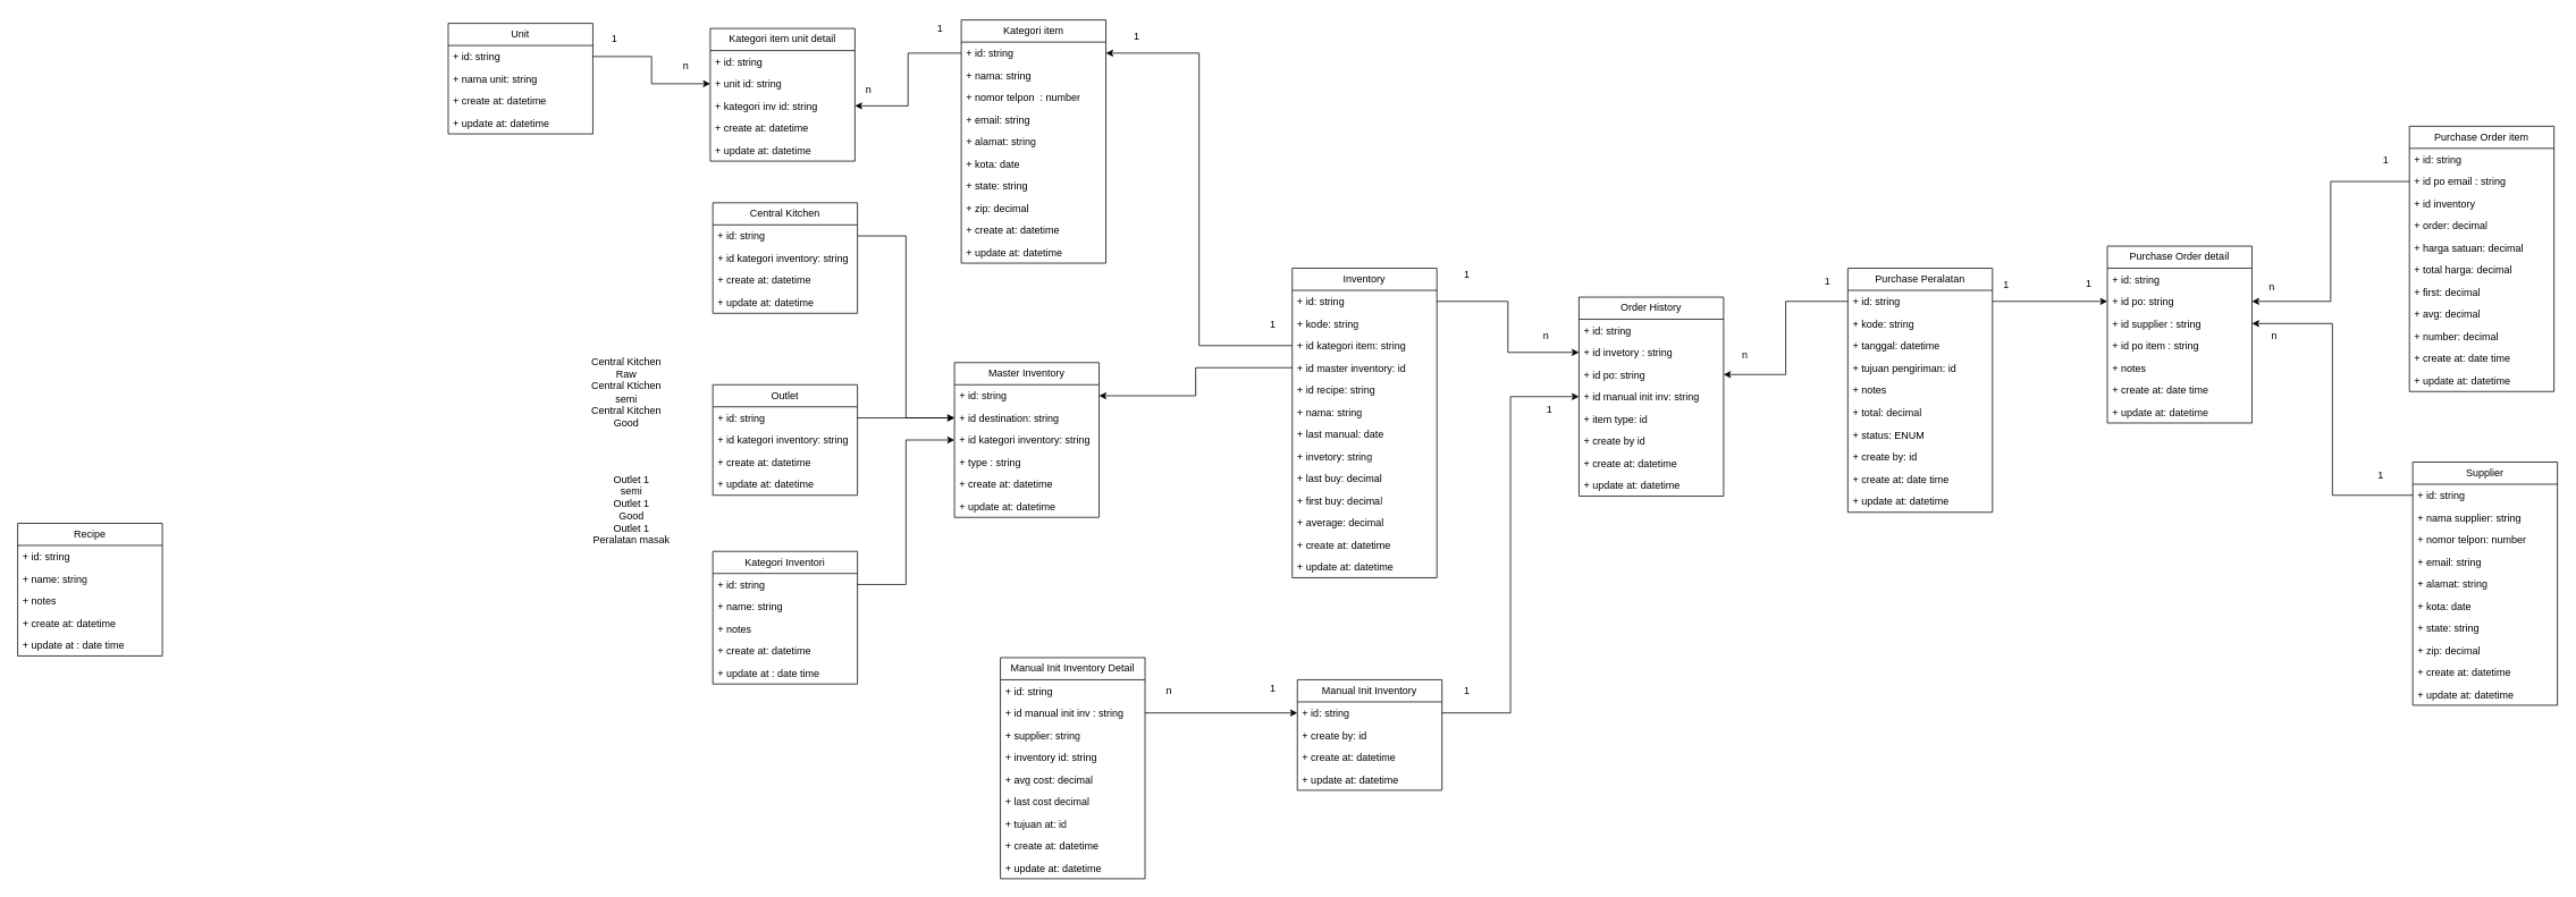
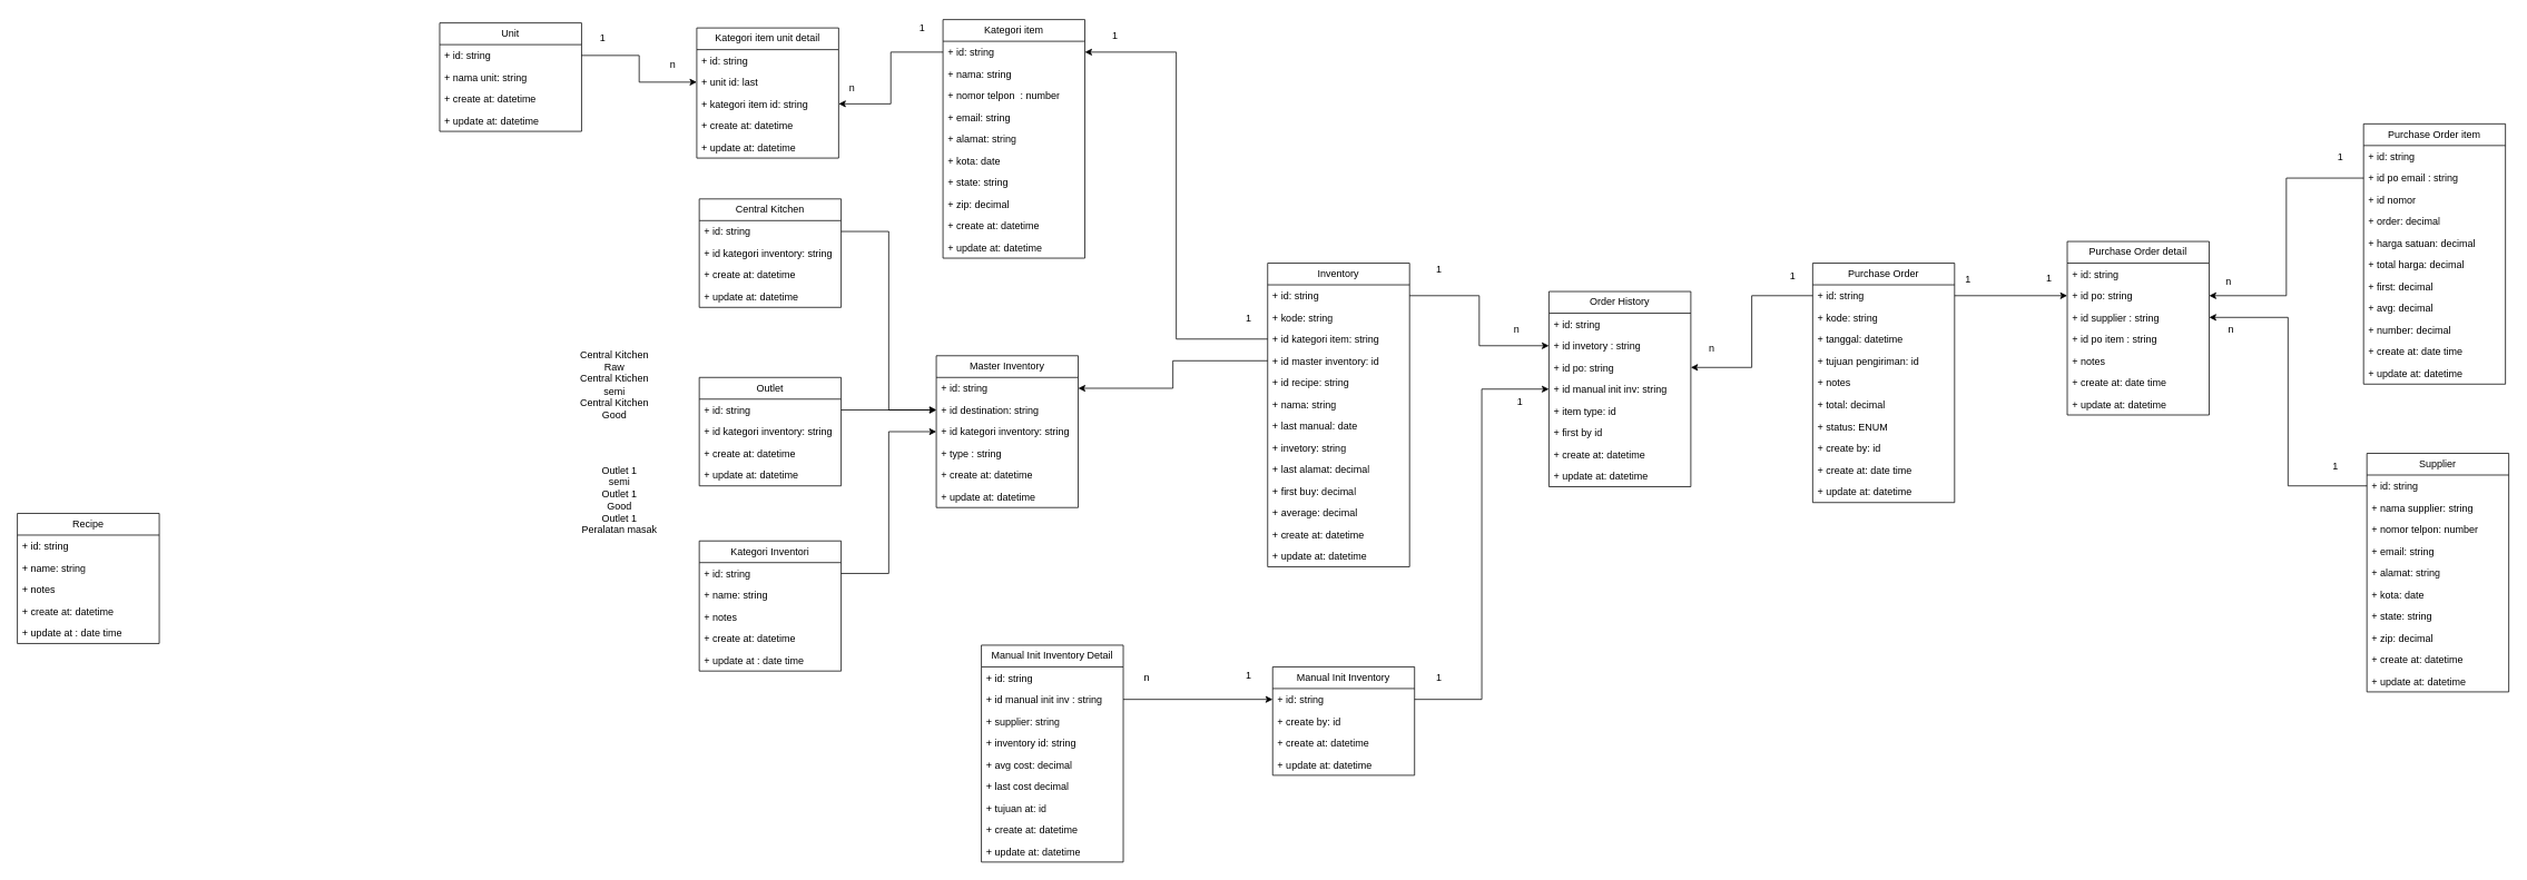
- <mxCell id="40" value="+ unit id: string" style="text;strokeColor=none;fillColor=none;align=left;verticalAlign=top;spacingLeft=4;spacingRight=4;overflow=hidden;rotatable=0;points=[[0,0.5],[1,0.5]];portConstraint=eastwest;whiteSpace=wrap;html=1;" parent="38" vertex="1"><mxGeometry y="52" width="170" height="26" as="geometry" /></mxCell>
+ <mxCell id="40" value="+ unit id: last" style="text;strokeColor=none;fillColor=none;align=left;verticalAlign=top;spacingLeft=4;spacingRight=4;overflow=hidden;rotatable=0;points=[[0,0.5],[1,0.5]];portConstraint=eastwest;whiteSpace=wrap;html=1;" parent="38" vertex="1"><mxGeometry y="52" width="170" height="26" as="geometry" /></mxCell>
- <mxCell id="41" value="+ kategori inv id: string" style="text;strokeColor=none;fillColor=none;align=left;verticalAlign=top;spacingLeft=4;spacingRight=4;overflow=hidden;rotatable=0;points=[[0,0.5],[1,0.5]];portConstraint=eastwest;whiteSpace=wrap;html=1;" parent="38" vertex="1"><mxGeometry y="78" width="170" height="26" as="geometry" /></mxCell>
+ <mxCell id="41" value="+ kategori item id: string" style="text;strokeColor=none;fillColor=none;align=left;verticalAlign=top;spacingLeft=4;spacingRight=4;overflow=hidden;rotatable=0;points=[[0,0.5],[1,0.5]];portConstraint=eastwest;whiteSpace=wrap;html=1;" parent="38" vertex="1"><mxGeometry y="78" width="170" height="26" as="geometry" /></mxCell>
- <mxCell id="75" value="+ id inventory" style="text;strokeColor=none;fillColor=none;align=left;verticalAlign=top;spacingLeft=4;spacingRight=4;overflow=hidden;rotatable=0;points=[[0,0.5],[1,0.5]];portConstraint=eastwest;whiteSpace=wrap;html=1;" parent="72" vertex="1"><mxGeometry y="78" width="170" height="26" as="geometry" /></mxCell>
+ <mxCell id="75" value="+ id nomor" style="text;strokeColor=none;fillColor=none;align=left;verticalAlign=top;spacingLeft=4;spacingRight=4;overflow=hidden;rotatable=0;points=[[0,0.5],[1,0.5]];portConstraint=eastwest;whiteSpace=wrap;html=1;" parent="72" vertex="1"><mxGeometry y="78" width="170" height="26" as="geometry" /></mxCell>
- <mxCell id="53" value="Purchase Peralatan" style="swimlane;fontStyle=0;childLayout=stackLayout;horizontal=1;startSize=26;fillColor=none;horizontalStack=0;resizeParent=1;resizeParentMax=0;resizeLast=0;collapsible=1;marginBottom=0;whiteSpace=wrap;html=1;" parent="1" vertex="1"><mxGeometry x="2171" y="315" width="170" height="287" as="geometry" /></mxCell>
+ <mxCell id="53" value="Purchase Order" style="swimlane;fontStyle=0;childLayout=stackLayout;horizontal=1;startSize=26;fillColor=none;horizontalStack=0;resizeParent=1;resizeParentMax=0;resizeLast=0;collapsible=1;marginBottom=0;whiteSpace=wrap;html=1;" parent="1" vertex="1"><mxGeometry x="2171" y="315" width="170" height="287" as="geometry" /></mxCell>
- <mxCell id="101" value="+ create by id" style="text;strokeColor=none;fillColor=none;align=left;verticalAlign=top;spacingLeft=4;spacingRight=4;overflow=hidden;rotatable=0;points=[[0,0.5],[1,0.5]];portConstraint=eastwest;whiteSpace=wrap;html=1;" parent="95" vertex="1"><mxGeometry y="156" width="170" height="26" as="geometry" /></mxCell>
+ <mxCell id="101" value="+ first by id" style="text;strokeColor=none;fillColor=none;align=left;verticalAlign=top;spacingLeft=4;spacingRight=4;overflow=hidden;rotatable=0;points=[[0,0.5],[1,0.5]];portConstraint=eastwest;whiteSpace=wrap;html=1;" parent="95" vertex="1"><mxGeometry y="156" width="170" height="26" as="geometry" /></mxCell>
- <mxCell id="11" value="+ last buy: decimal" style="text;strokeColor=none;fillColor=none;align=left;verticalAlign=top;spacingLeft=4;spacingRight=4;overflow=hidden;rotatable=0;points=[[0,0.5],[1,0.5]];portConstraint=eastwest;whiteSpace=wrap;html=1;" parent="2" vertex="1"><mxGeometry y="234" width="170" height="26" as="geometry" /></mxCell>
+ <mxCell id="11" value="+ last alamat: decimal" style="text;strokeColor=none;fillColor=none;align=left;verticalAlign=top;spacingLeft=4;spacingRight=4;overflow=hidden;rotatable=0;points=[[0,0.5],[1,0.5]];portConstraint=eastwest;whiteSpace=wrap;html=1;" parent="2" vertex="1"><mxGeometry y="234" width="170" height="26" as="geometry" /></mxCell>
